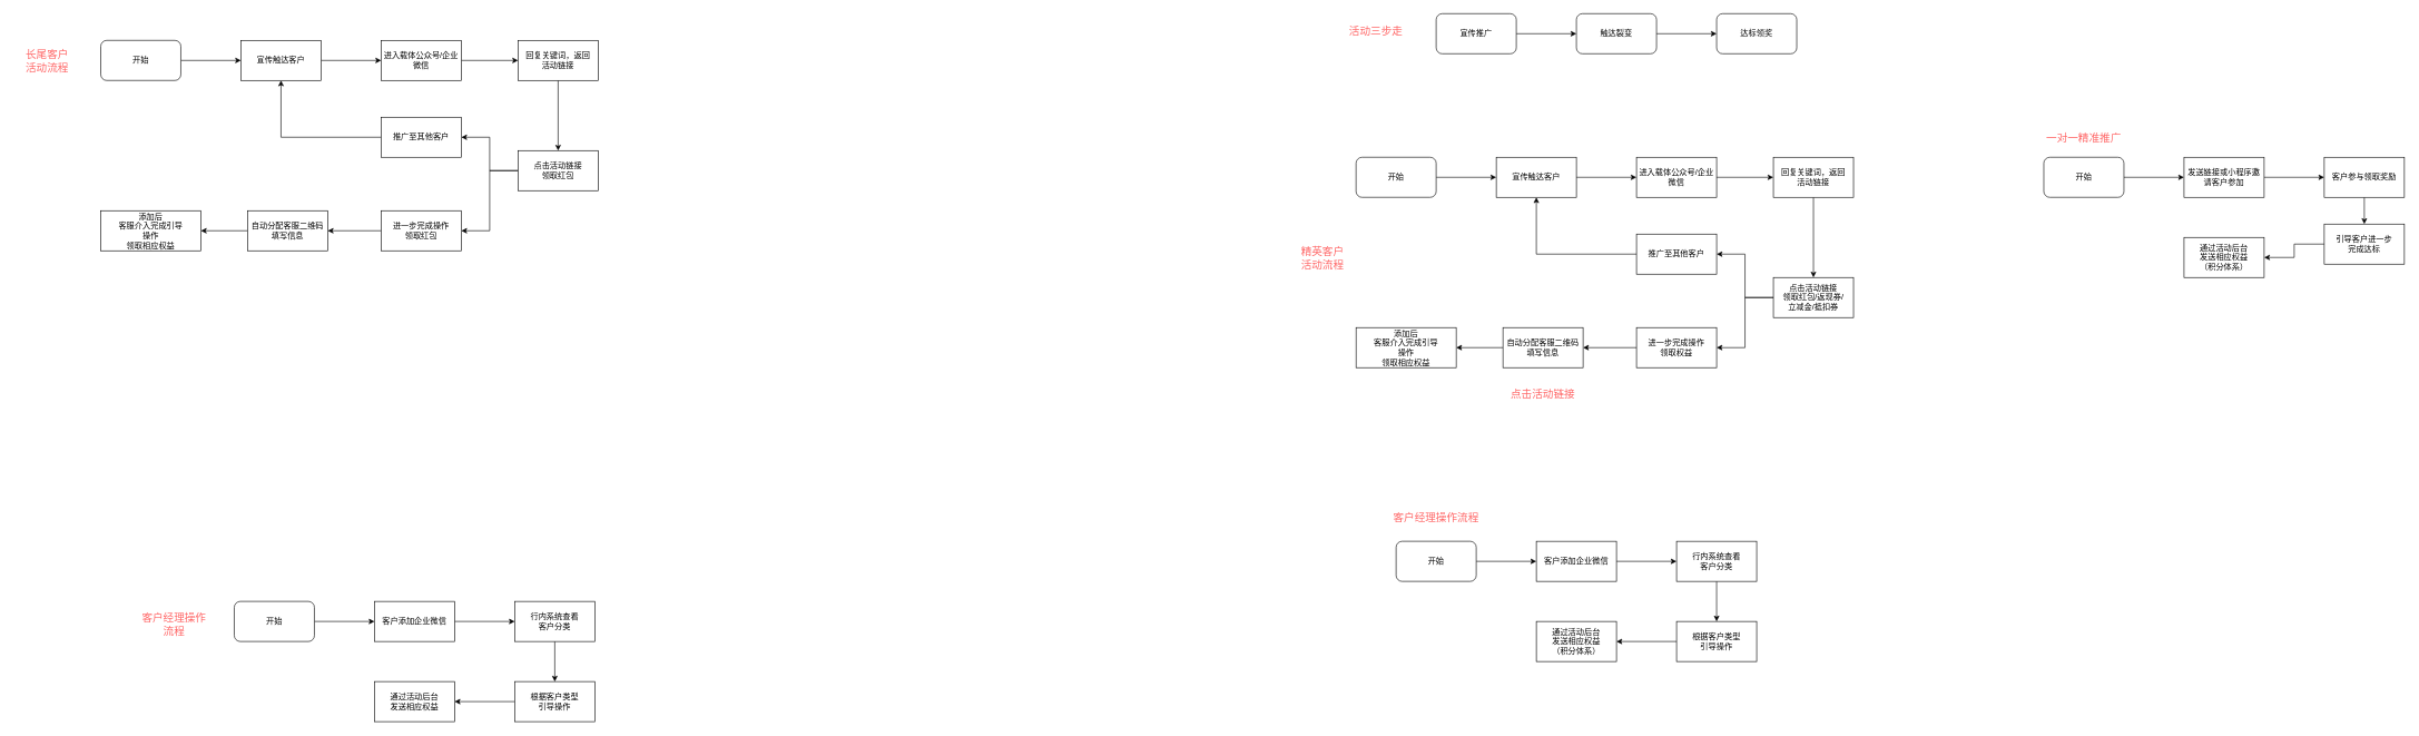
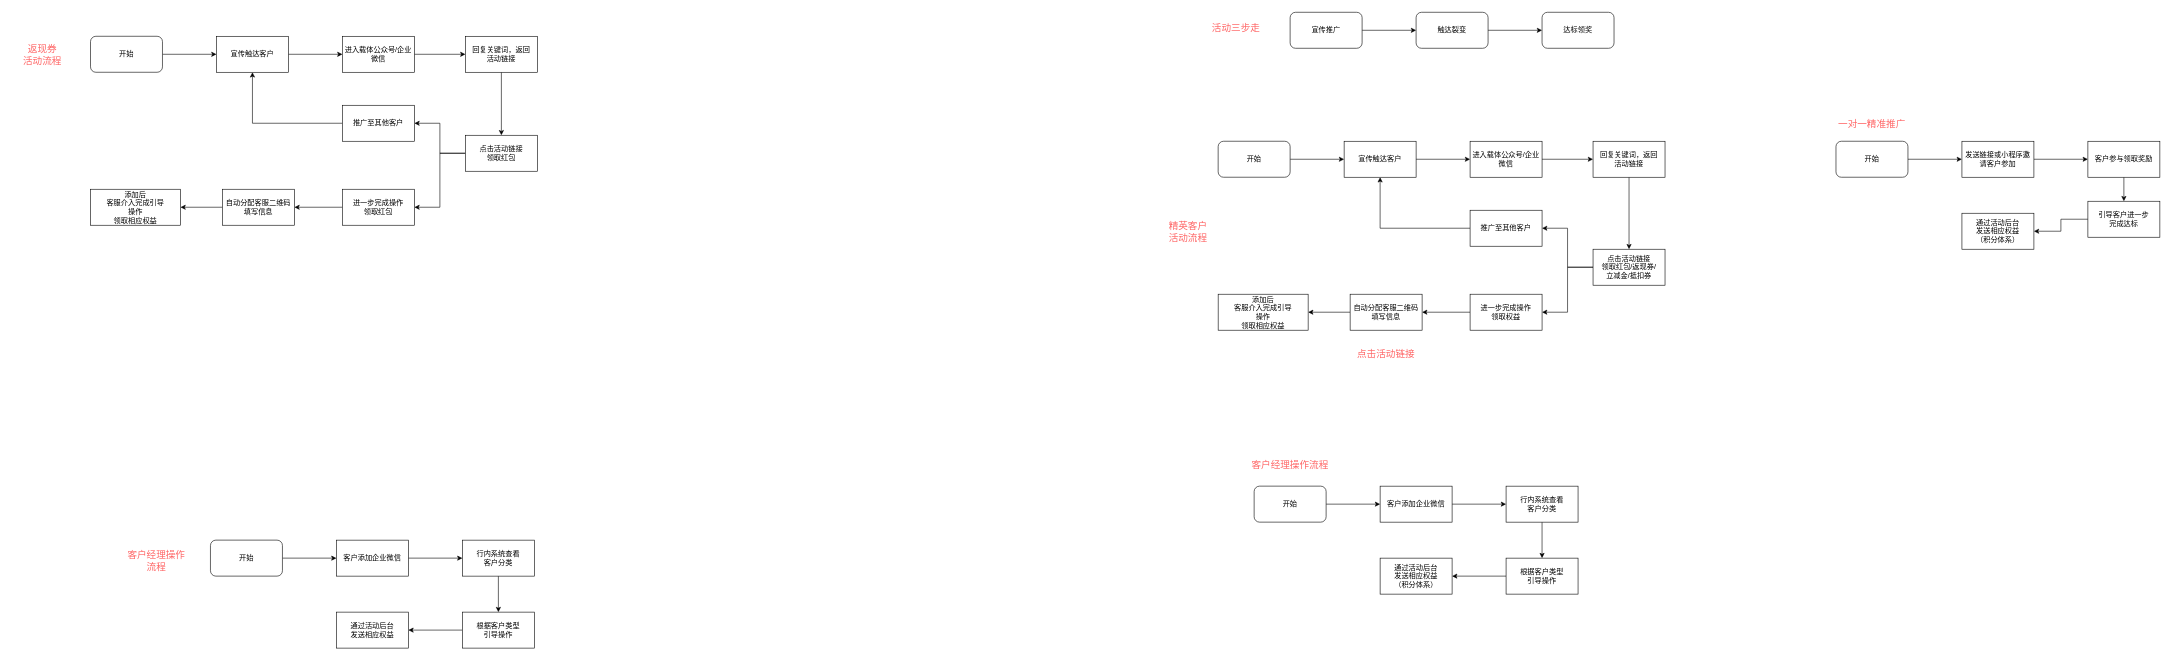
- <mxCell id="30" value="长尾客户&lt;br&gt;活动流程" style="text;html=1;strokeColor=none;fillColor=none;align=center;verticalAlign=middle;whiteSpace=wrap;rounded=0;fontSize=16;fontColor=#FF6666;" vertex="1" parent="1"><mxGeometry x="20" y="65" width="100" height="50" as="geometry" /></mxCell>
+ <mxCell id="30" value="返现券&lt;br&gt;活动流程" style="text;html=1;strokeColor=none;fillColor=none;align=center;verticalAlign=middle;whiteSpace=wrap;rounded=0;fontSize=16;fontColor=#FF6666;" vertex="1" parent="1"><mxGeometry x="20" y="65" width="100" height="50" as="geometry" /></mxCell>
